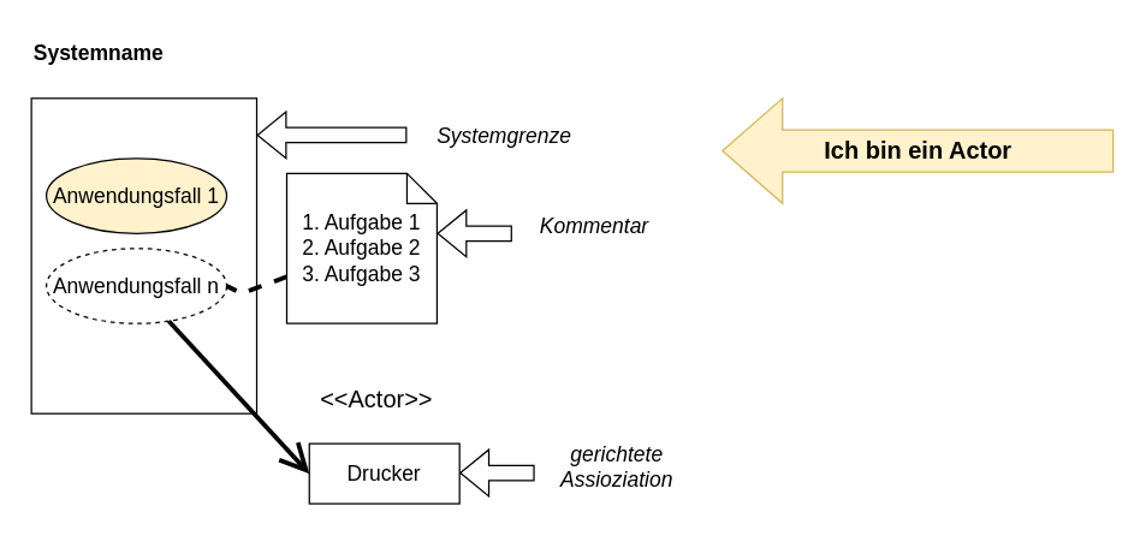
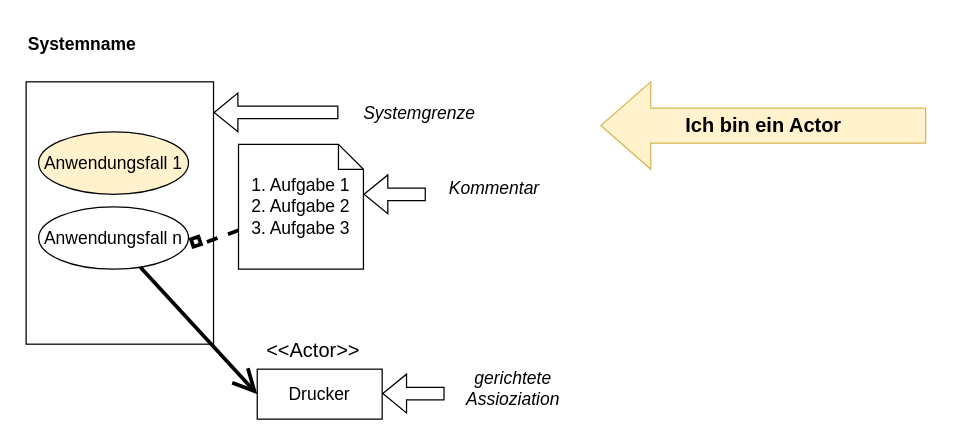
- <mxCell id="8" value="Anwendungsfall n" style="ellipse;whiteSpace=wrap;html=1;fontSize=14;container=0;dashed=1;" parent="1" vertex="1"><mxGeometry x="30" y="165" width="120" height="50" as="geometry" /></mxCell>
+ <mxCell id="8" value="Anwendungsfall n" style="ellipse;whiteSpace=wrap;html=1;fontSize=14;container=0;" parent="1" vertex="1"><mxGeometry x="30" y="165" width="120" height="50" as="geometry" /></mxCell>
- <mxCell id="9" style="rounded=0;orthogonalLoop=1;jettySize=auto;html=1;entryX=1;entryY=0.5;entryDx=0;entryDy=0;fontSize=14;dashed=1;endArrow=none;endFill=0;strokeWidth=3;" parent="1" source="10" target="8" edge="1"><mxGeometry relative="1" as="geometry"><Array as="points"><mxPoint x="160" y="195" /></Array></mxGeometry></mxCell>
+ <mxCell id="9" style="rounded=0;orthogonalLoop=1;jettySize=auto;html=1;entryX=1;entryY=0.5;entryDx=0;entryDy=0;fontSize=14;dashed=1;endArrow=diamond;endFill=0;strokeWidth=3;" parent="1" source="10" target="8" edge="1"><mxGeometry relative="1" as="geometry"><Array as="points"><mxPoint x="160" y="195" /></Array></mxGeometry></mxCell>
- <mxCell id="17" value="&amp;lt;&amp;lt;Actor&amp;gt;&amp;gt;" style="text;html=1;strokeColor=none;fillColor=none;align=center;verticalAlign=middle;whiteSpace=wrap;rounded=0;fontSize=16;" vertex="1" parent="1"><mxGeometry x="220" y="250" width="60" height="30" as="geometry" /></mxCell>
+ <mxCell id="17" value="&amp;lt;&amp;lt;Actor&amp;gt;&amp;gt;" style="text;html=1;strokeColor=none;fillColor=none;align=center;verticalAlign=middle;whiteSpace=wrap;rounded=0;fontSize=16;" vertex="1" parent="1"><mxGeometry x="220" y="265" width="60" height="30" as="geometry" /></mxCell>
